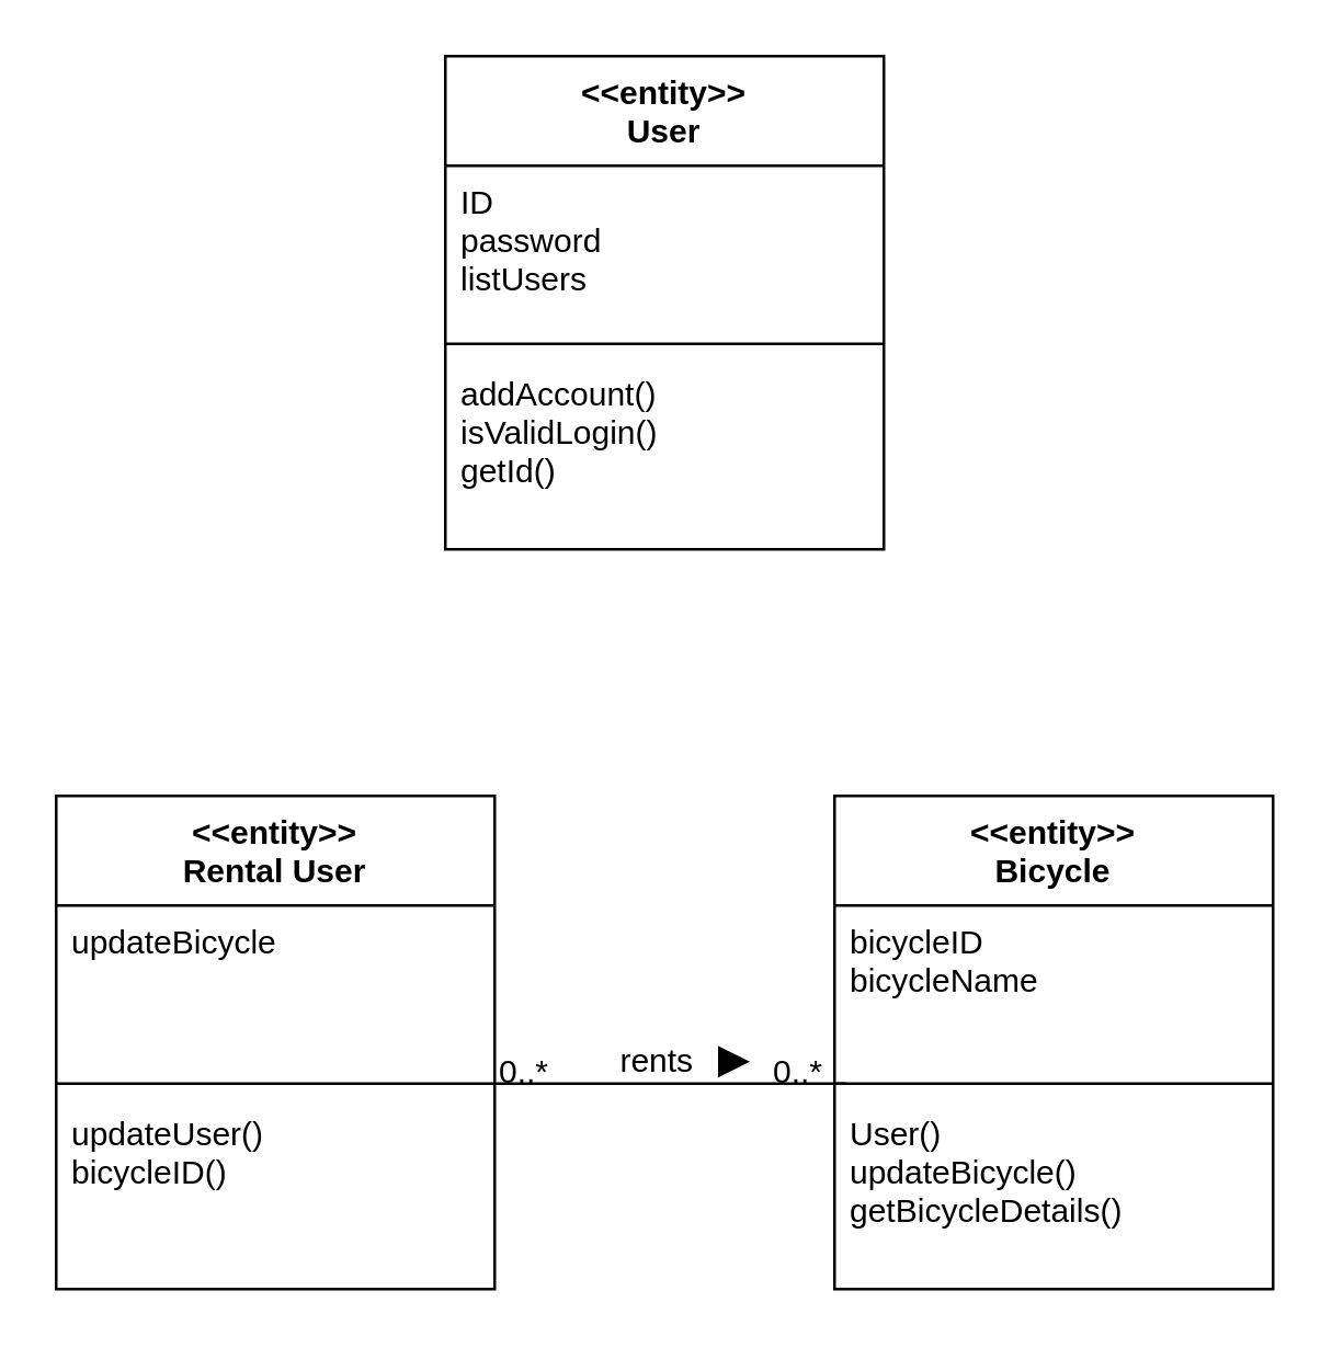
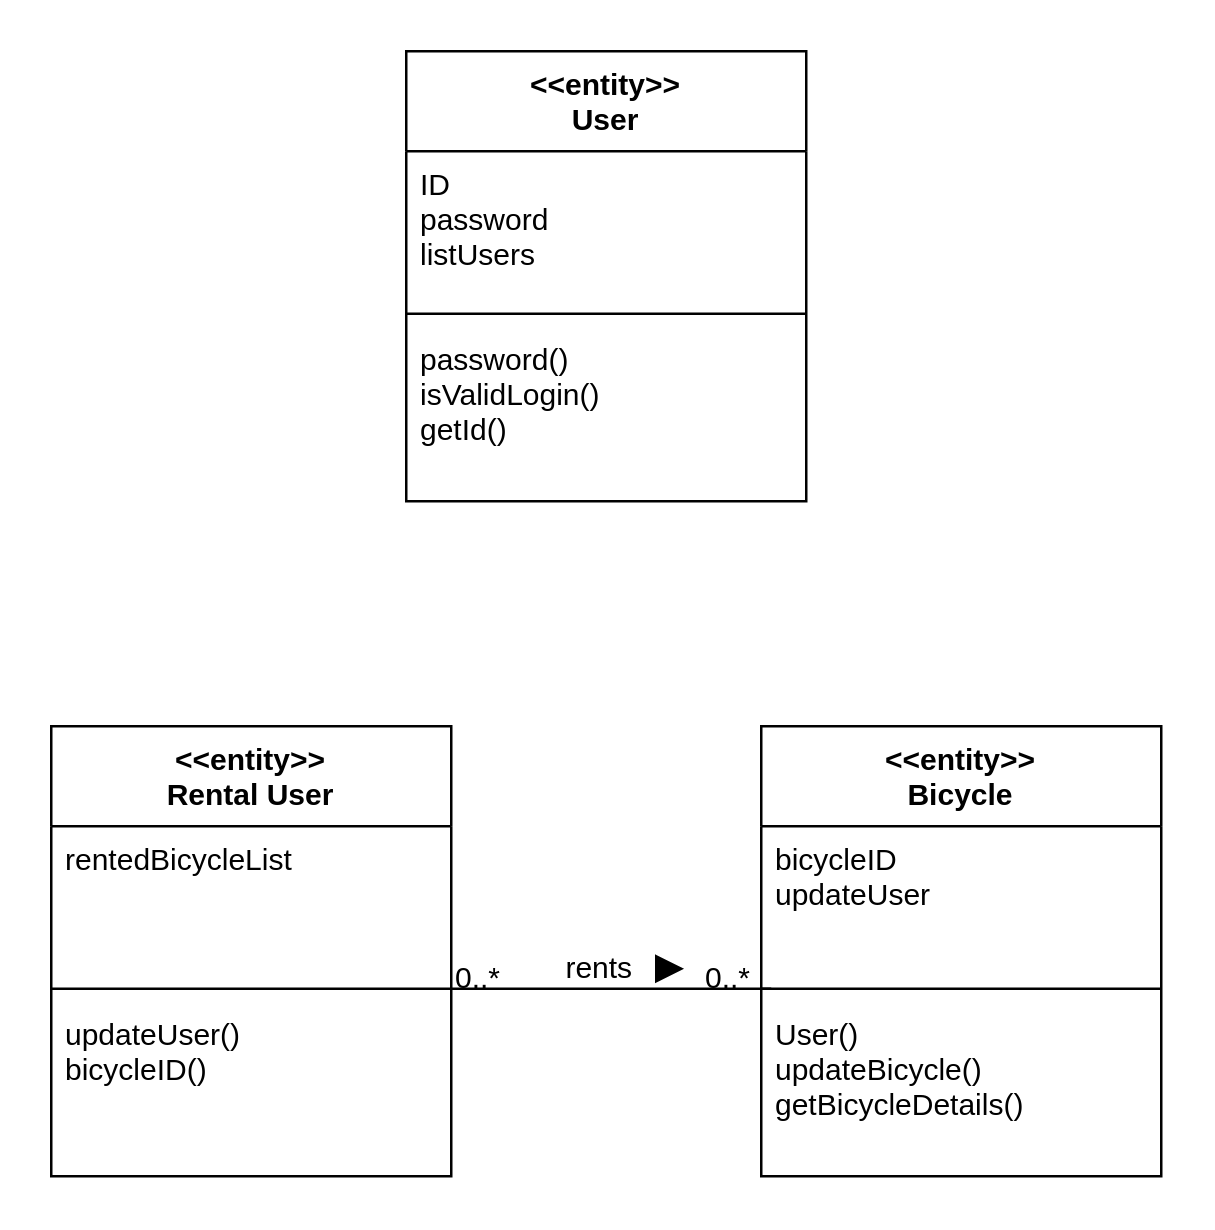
- <mxCell id="5" value="addAccount()&#10;isValidLogin()&#10;getId()" style="text;align=left;verticalAlign=top;spacingLeft=4;spacingRight=4;overflow=hidden;rotatable=0;points=[[0,0.5],[1,0.5]];portConstraint=eastwest;" parent="2" vertex="1"><mxGeometry y="110" width="160" height="70" as="geometry" /></mxCell>
+ <mxCell id="5" value="password()&#10;isValidLogin()&#10;getId()" style="text;align=left;verticalAlign=top;spacingLeft=4;spacingRight=4;overflow=hidden;rotatable=0;points=[[0,0.5],[1,0.5]];portConstraint=eastwest;" parent="2" vertex="1"><mxGeometry y="110" width="160" height="70" as="geometry" /></mxCell>
- <mxCell id="15" value="updateBicycle" style="text;align=left;verticalAlign=top;spacingLeft=4;spacingRight=4;overflow=hidden;rotatable=0;points=[[0,0.5],[1,0.5]];portConstraint=eastwest;" vertex="1" parent="14"><mxGeometry y="40" width="160" height="60" as="geometry" /></mxCell>
+ <mxCell id="15" value="rentedBicycleList" style="text;align=left;verticalAlign=top;spacingLeft=4;spacingRight=4;overflow=hidden;rotatable=0;points=[[0,0.5],[1,0.5]];portConstraint=eastwest;" vertex="1" parent="14"><mxGeometry y="40" width="160" height="60" as="geometry" /></mxCell>
- <mxCell id="11" value="bicycleID&#10;bicycleName&#10;" style="text;align=left;verticalAlign=top;spacingLeft=4;spacingRight=4;overflow=hidden;rotatable=0;points=[[0,0.5],[1,0.5]];portConstraint=eastwest;" vertex="1" parent="10"><mxGeometry y="40" width="160" height="60" as="geometry" /></mxCell>
+ <mxCell id="11" value="bicycleID&#10;updateUser&#10;" style="text;align=left;verticalAlign=top;spacingLeft=4;spacingRight=4;overflow=hidden;rotatable=0;points=[[0,0.5],[1,0.5]];portConstraint=eastwest;" vertex="1" parent="10"><mxGeometry y="40" width="160" height="60" as="geometry" /></mxCell>
